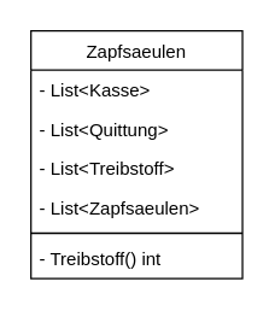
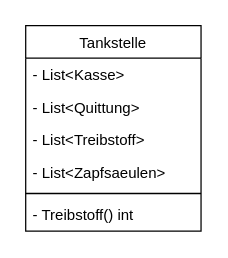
- <mxCell id="2" value="Zapfsaeulen" style="swimlane;fontStyle=0;childLayout=stackLayout;horizontal=1;startSize=26;fillColor=none;horizontalStack=0;resizeParent=1;resizeParentMax=0;resizeLast=0;collapsible=1;marginBottom=0;" vertex="1" parent="1"><mxGeometry x="20" y="20" width="140" height="164" as="geometry" /></mxCell>
+ <mxCell id="2" value="Tankstelle" style="swimlane;fontStyle=0;childLayout=stackLayout;horizontal=1;startSize=26;fillColor=none;horizontalStack=0;resizeParent=1;resizeParentMax=0;resizeLast=0;collapsible=1;marginBottom=0;" vertex="1" parent="1"><mxGeometry x="20" y="20" width="140" height="164" as="geometry" /></mxCell>
